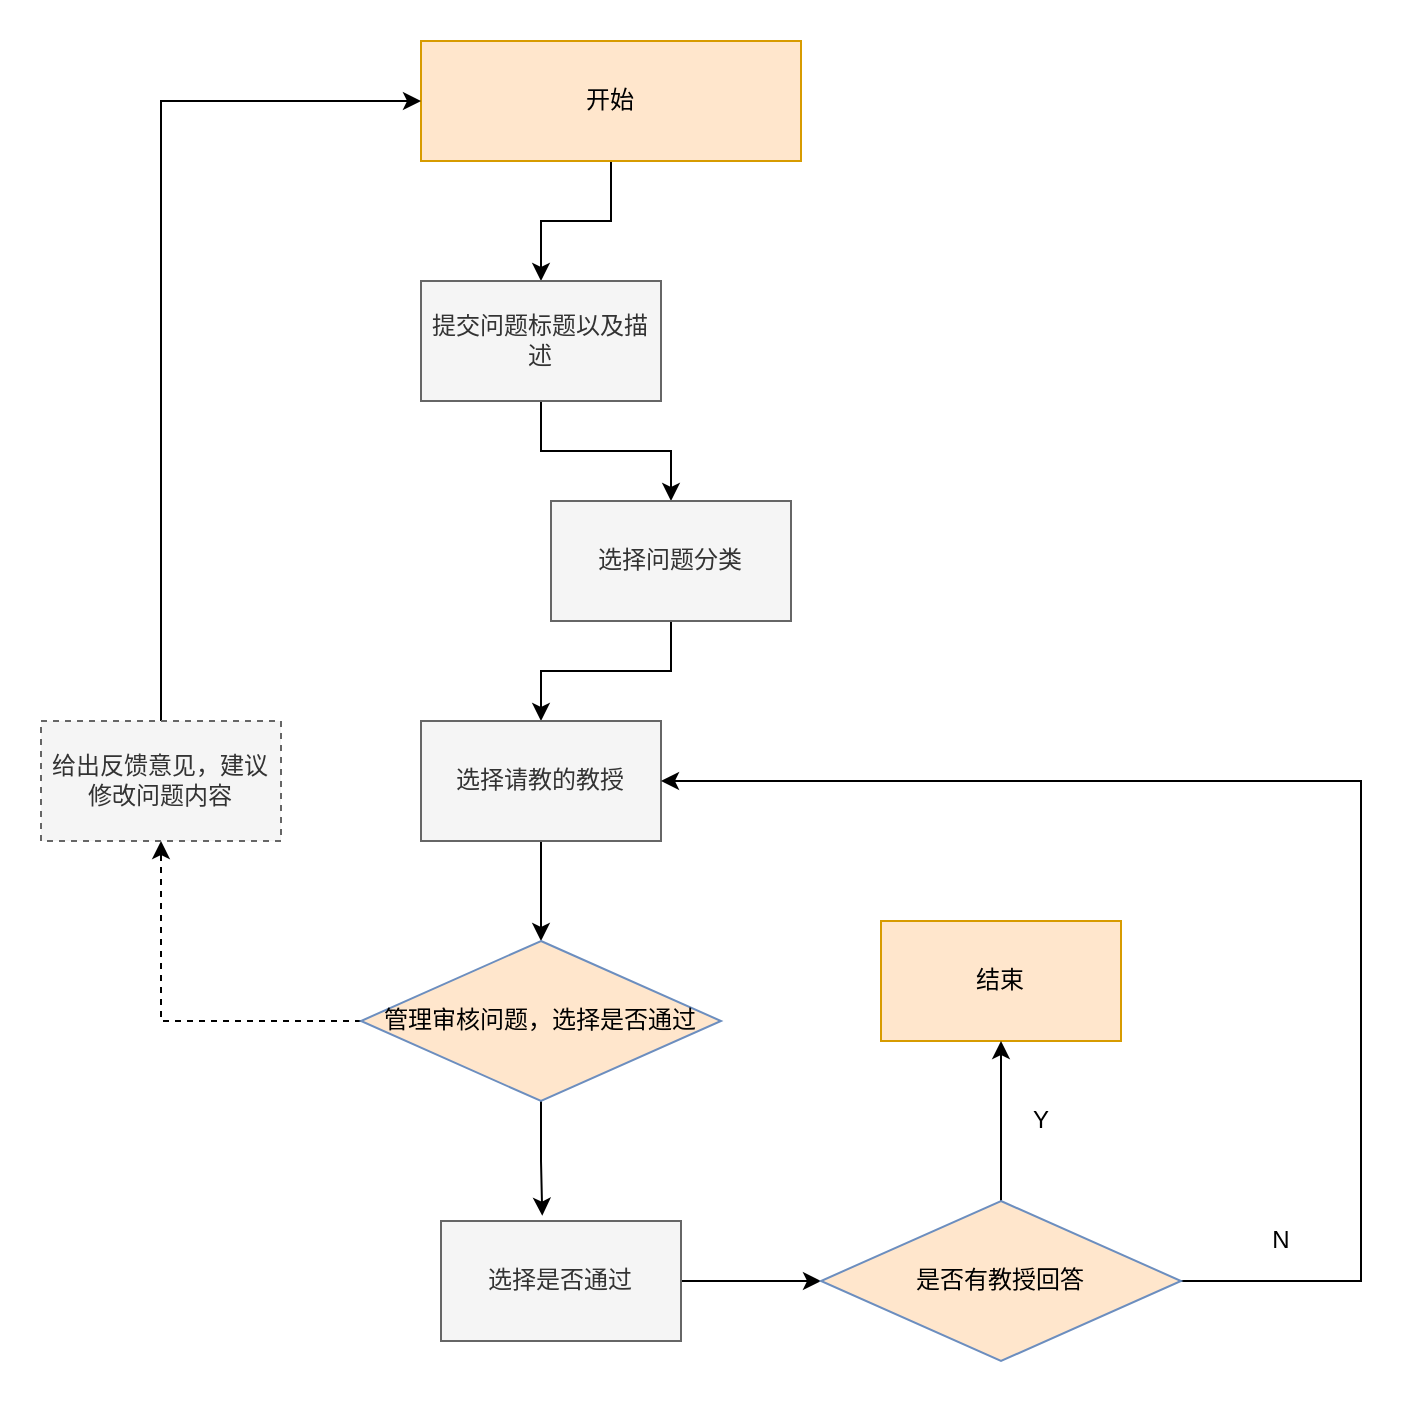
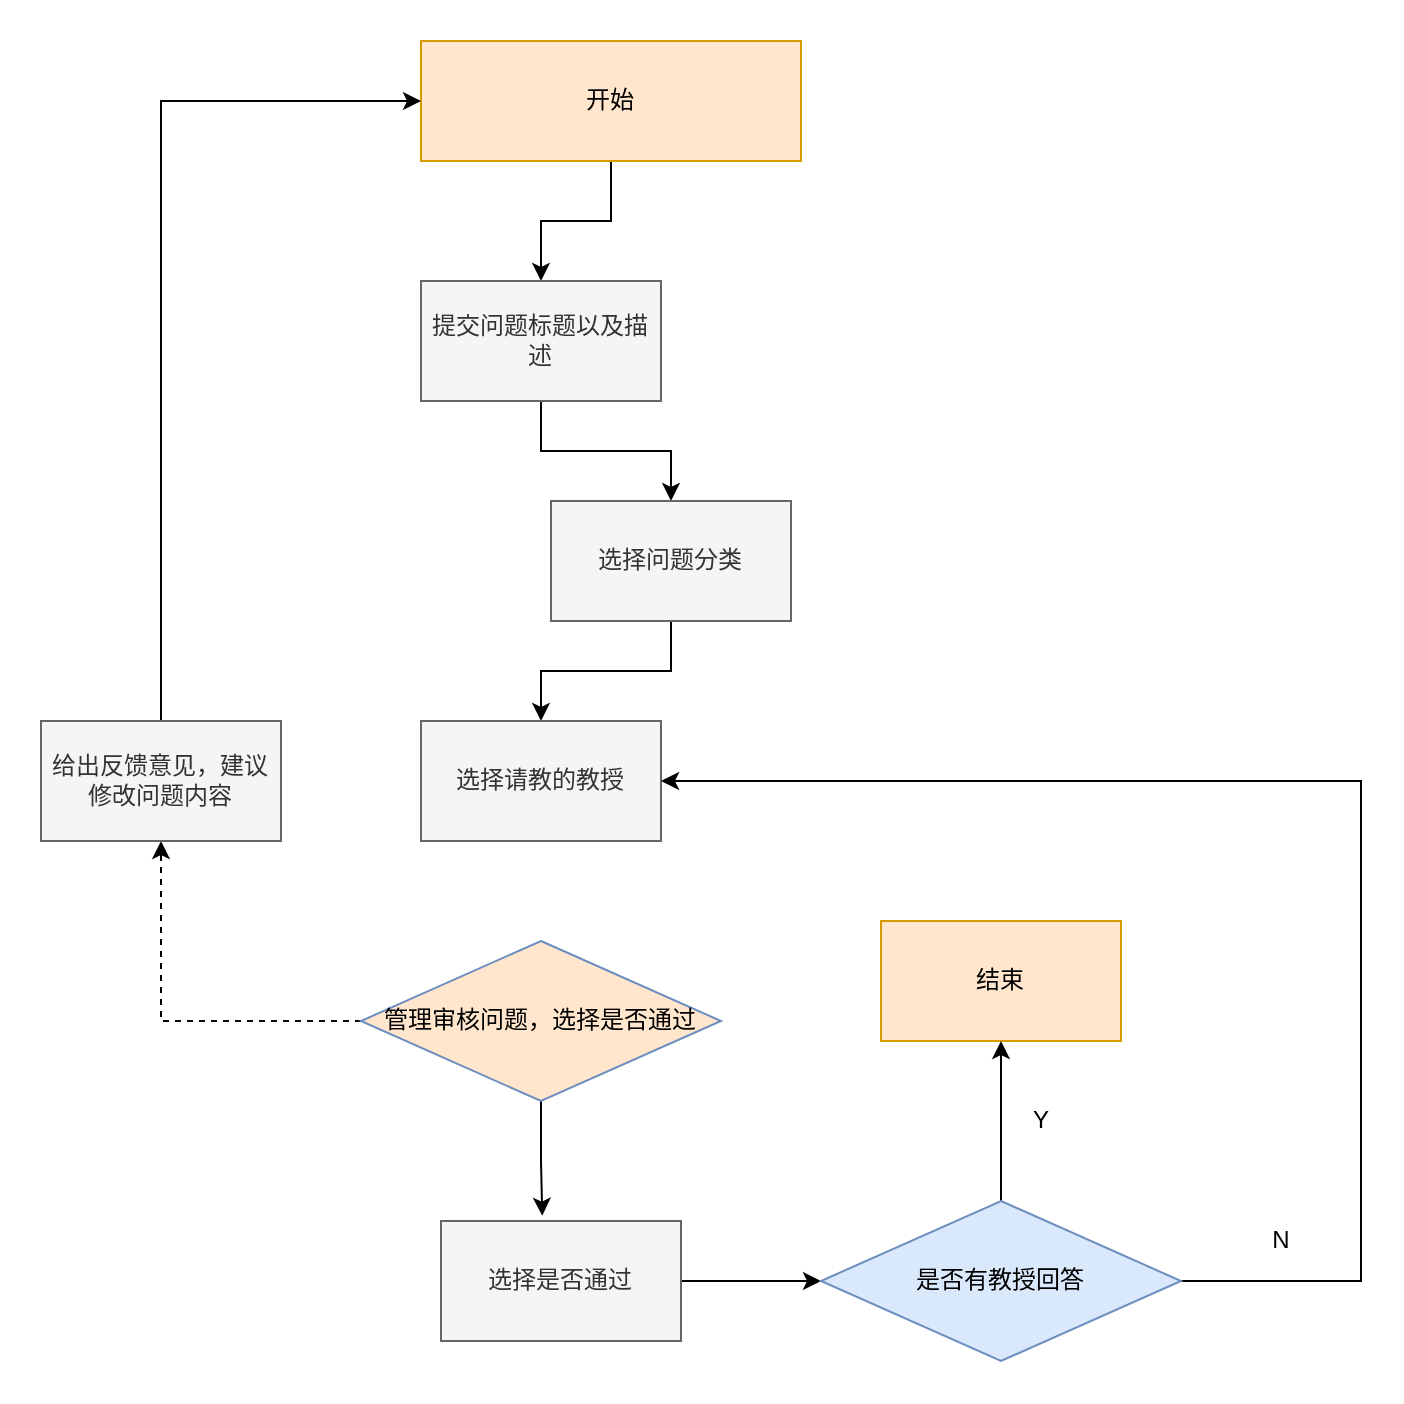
- <mxCell id="20" value="给出反馈意见，建议修改问题内容" style="rounded=0;whiteSpace=wrap;html=1;fillColor=#f5f5f5;fontColor=#333333;strokeColor=#666666;dashed=1;" vertex="1" parent="1"><mxGeometry x="20" y="360" width="120" height="60" as="geometry" /></mxCell>
+ <mxCell id="20" value="给出反馈意见，建议修改问题内容" style="rounded=0;whiteSpace=wrap;html=1;fillColor=#f5f5f5;fontColor=#333333;strokeColor=#666666;" vertex="1" parent="1"><mxGeometry x="20" y="360" width="120" height="60" as="geometry" /></mxCell>
- <mxCell id="8" style="edgeStyle=orthogonalEdgeStyle;rounded=0;orthogonalLoop=1;jettySize=auto;html=1;entryX=0.5;entryY=0;entryDx=0;entryDy=0;" edge="1" parent="1" source="9" target="18"><mxGeometry relative="1" as="geometry" /></mxCell>
- <mxCell id="15" value="是否有教授回答" style="rhombus;whiteSpace=wrap;html=1;fillColor=#ffe6cc;strokeColor=#6c8ebf;" vertex="1" parent="1"><mxGeometry x="410" y="600" width="180" height="80" as="geometry" /></mxCell>
+ <mxCell id="15" value="是否有教授回答" style="rhombus;whiteSpace=wrap;html=1;fillColor=#dae8fc;strokeColor=#6c8ebf;" vertex="1" parent="1"><mxGeometry x="410" y="600" width="180" height="80" as="geometry" /></mxCell>
